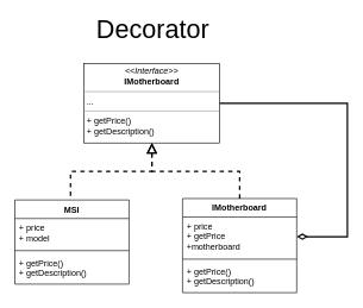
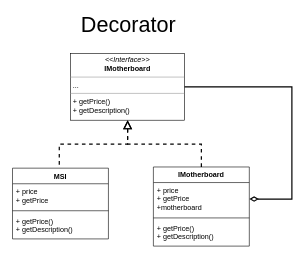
- <mxCell id="6" value="+ price&#10;+ model" style="text;strokeColor=none;fillColor=none;align=left;verticalAlign=top;spacingLeft=4;spacingRight=4;overflow=hidden;rotatable=0;points=[[0,0.5],[1,0.5]];portConstraint=eastwest;" parent="5" vertex="1"><mxGeometry y="26" width="160" height="41" as="geometry" /></mxCell>
+ <mxCell id="6" value="+ price&#10;+ getPrice" style="text;strokeColor=none;fillColor=none;align=left;verticalAlign=top;spacingLeft=4;spacingRight=4;overflow=hidden;rotatable=0;points=[[0,0.5],[1,0.5]];portConstraint=eastwest;" parent="5" vertex="1"><mxGeometry y="26" width="160" height="41" as="geometry" /></mxCell>
